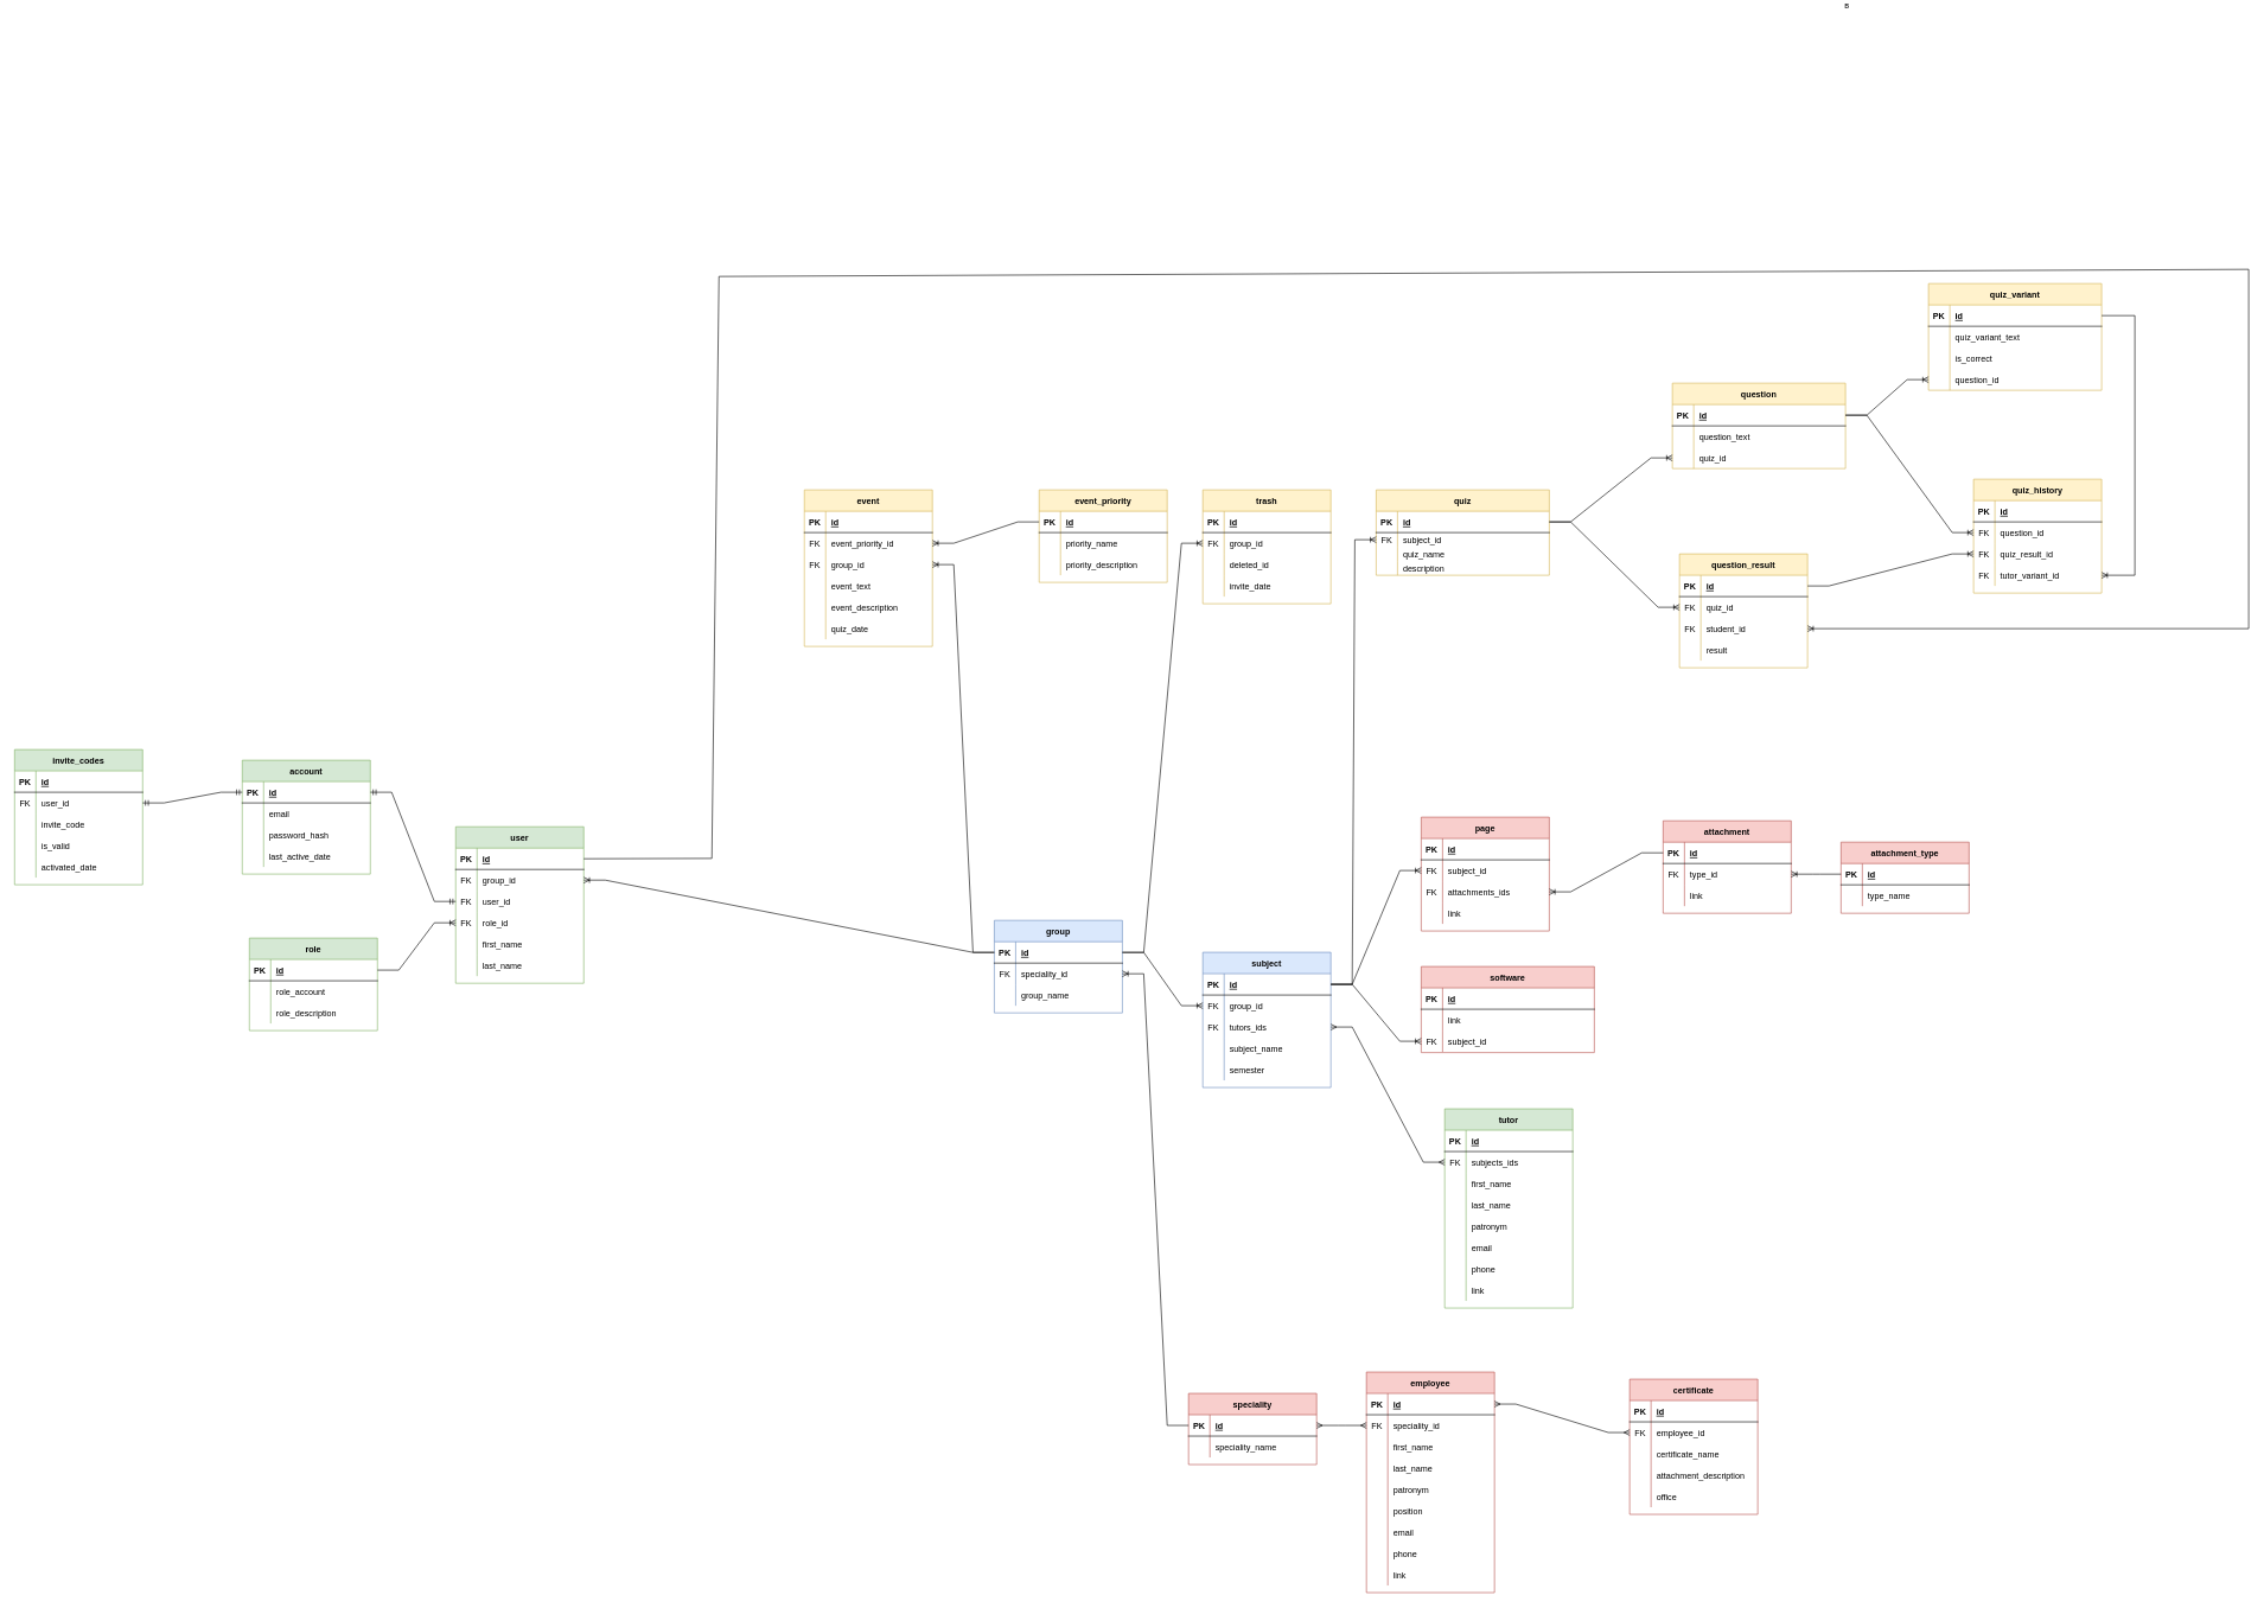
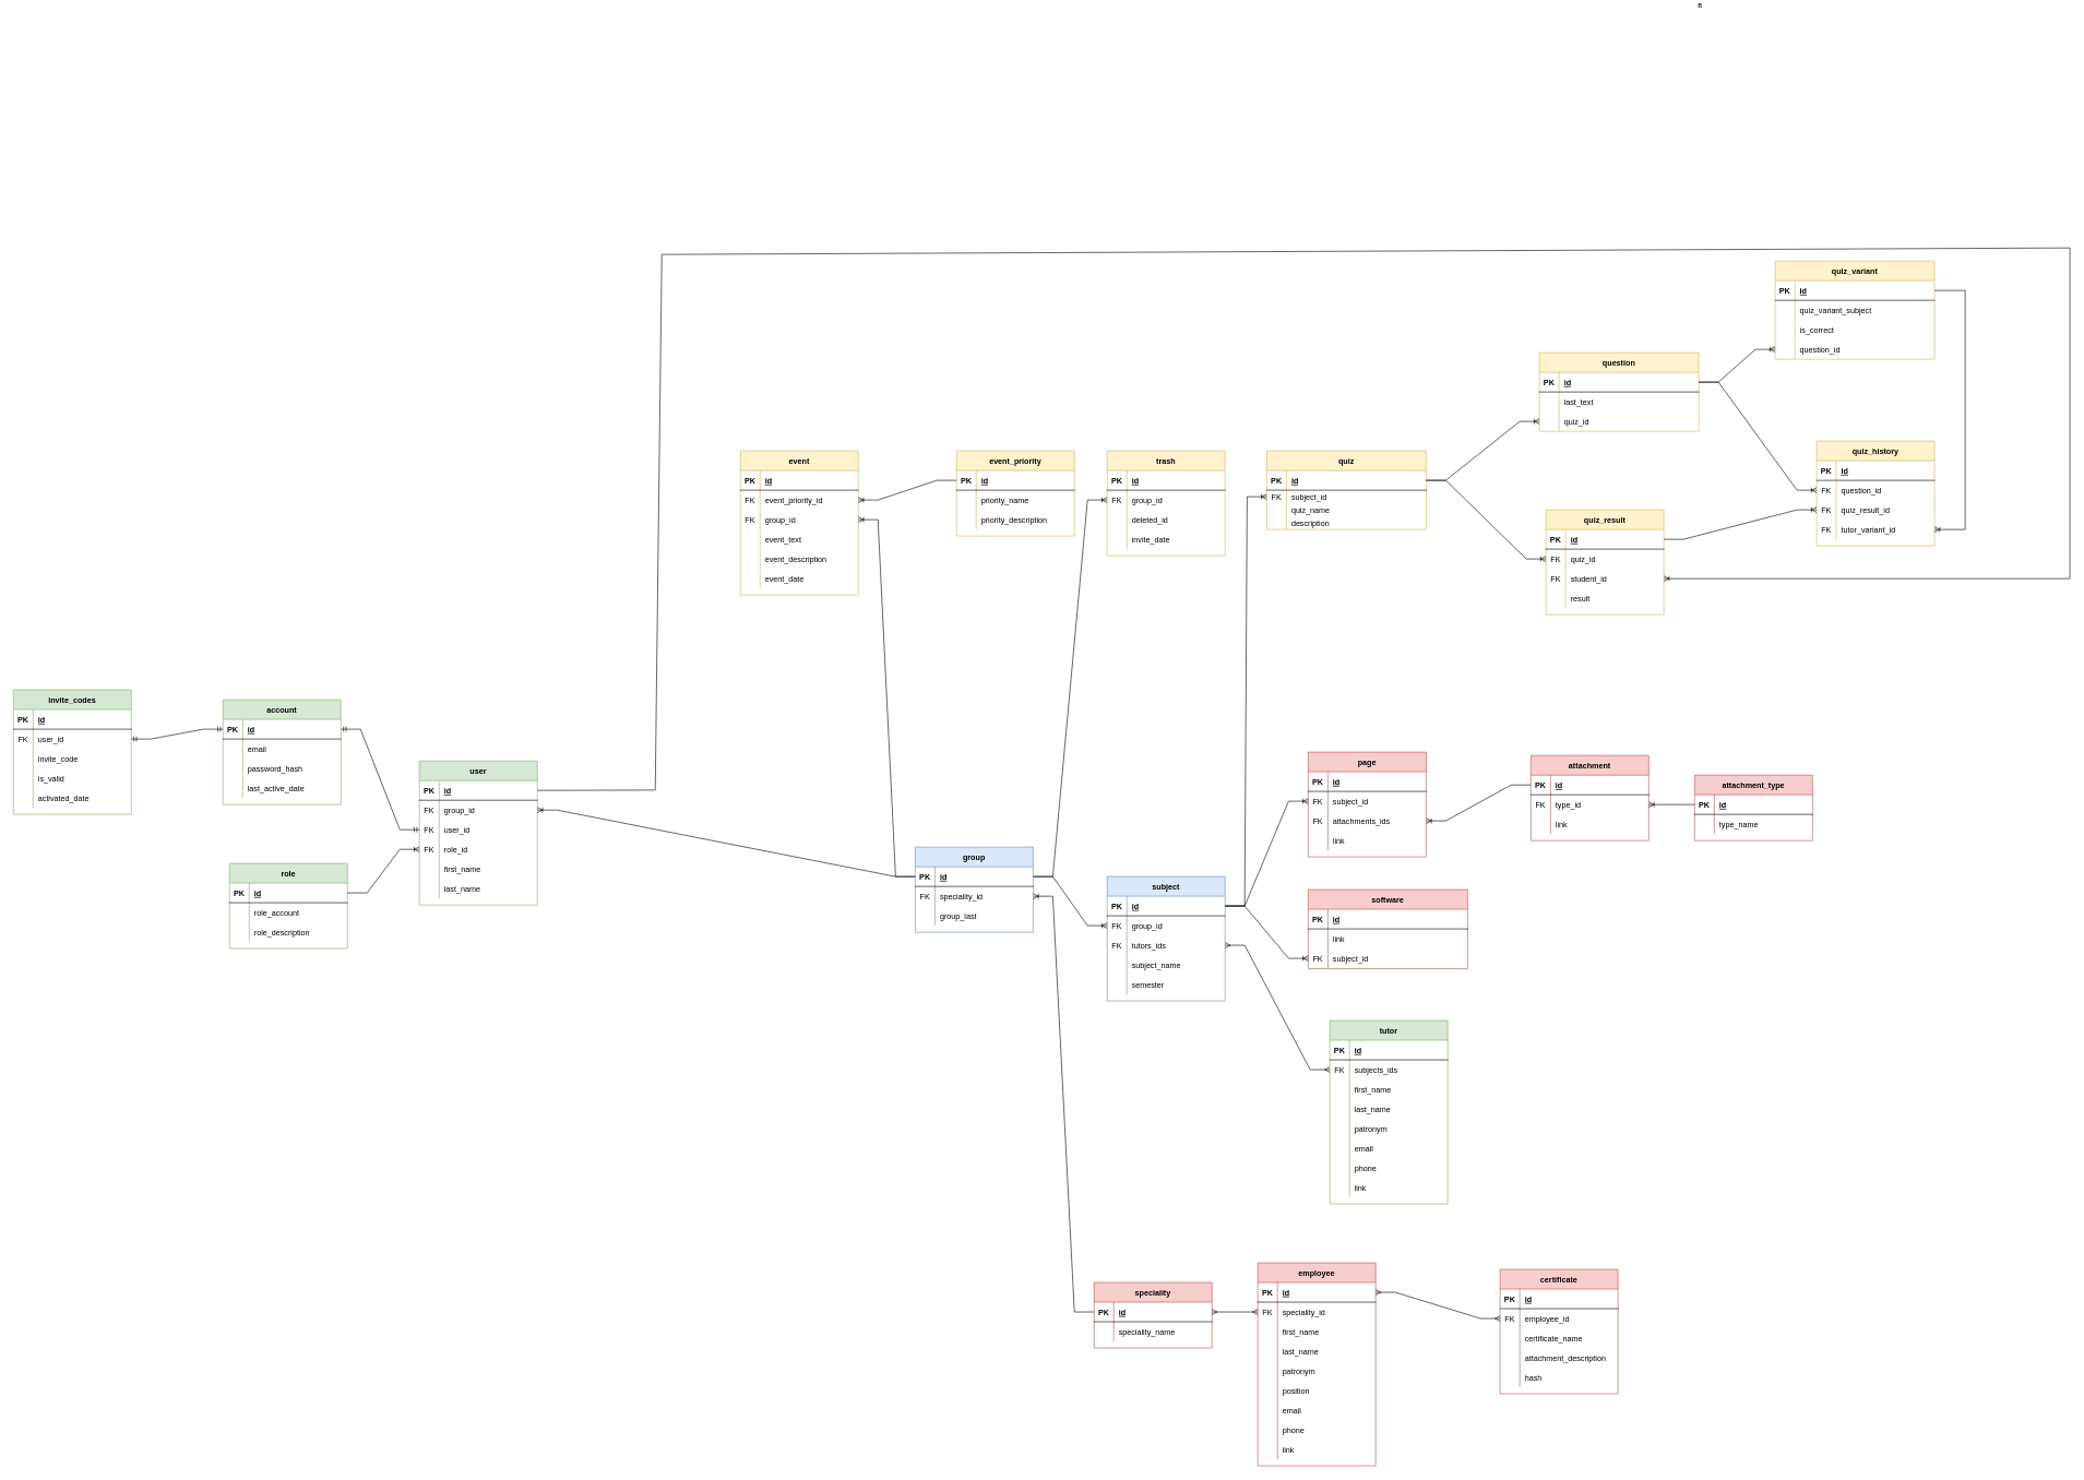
- <mxCell id="21" value="quiz_variant_text" style="shape=partialRectangle;connectable=0;fillColor=none;top=0;left=0;bottom=0;right=0;align=left;spacingLeft=6;overflow=hidden;" parent="19" vertex="1"><mxGeometry x="30" width="213.31" height="30" as="geometry"><mxRectangle width="213.31" height="30" as="alternateBounds" /></mxGeometry></mxCell>
+ <mxCell id="21" value="quiz_variant_subject" style="shape=partialRectangle;connectable=0;fillColor=none;top=0;left=0;bottom=0;right=0;align=left;spacingLeft=6;overflow=hidden;" parent="19" vertex="1"><mxGeometry x="30" width="213.31" height="30" as="geometry"><mxRectangle width="213.31" height="30" as="alternateBounds" /></mxGeometry></mxCell>
- <mxCell id="34" value="question_text" style="shape=partialRectangle;connectable=0;fillColor=none;top=0;left=0;bottom=0;right=0;align=left;spacingLeft=6;overflow=hidden;" parent="32" vertex="1"><mxGeometry x="30" width="213.31" height="30" as="geometry"><mxRectangle width="213.31" height="30" as="alternateBounds" /></mxGeometry></mxCell>
+ <mxCell id="34" value="last_text" style="shape=partialRectangle;connectable=0;fillColor=none;top=0;left=0;bottom=0;right=0;align=left;spacingLeft=6;overflow=hidden;" parent="32" vertex="1"><mxGeometry x="30" width="213.31" height="30" as="geometry"><mxRectangle width="213.31" height="30" as="alternateBounds" /></mxGeometry></mxCell>
- <mxCell id="299" value="question_result" style="shape=table;startSize=30;container=1;collapsible=1;childLayout=tableLayout;fixedRows=1;rowLines=0;fontStyle=1;align=center;resizeLast=1;fillColor=#fff2cc;strokeColor=#d6b656;" parent="1" vertex="1"><mxGeometry x="2360" y="420" width="180" height="160" as="geometry" /></mxCell>
+ <mxCell id="299" value="quiz_result" style="shape=table;startSize=30;container=1;collapsible=1;childLayout=tableLayout;fixedRows=1;rowLines=0;fontStyle=1;align=center;resizeLast=1;fillColor=#fff2cc;strokeColor=#d6b656;" parent="1" vertex="1"><mxGeometry x="2360" y="420" width="180" height="160" as="geometry" /></mxCell>
- <mxCell id="162" value="quiz_date" style="shape=partialRectangle;connectable=0;fillColor=none;top=0;left=0;bottom=0;right=0;align=left;spacingLeft=6;overflow=hidden;" parent="160" vertex="1"><mxGeometry x="30" width="150" height="30" as="geometry"><mxRectangle width="150" height="30" as="alternateBounds" /></mxGeometry></mxCell>
+ <mxCell id="162" value="event_date" style="shape=partialRectangle;connectable=0;fillColor=none;top=0;left=0;bottom=0;right=0;align=left;spacingLeft=6;overflow=hidden;" parent="160" vertex="1"><mxGeometry x="30" width="150" height="30" as="geometry"><mxRectangle width="150" height="30" as="alternateBounds" /></mxGeometry></mxCell>
- <mxCell id="92" value="group_name" style="shape=partialRectangle;connectable=0;fillColor=none;top=0;left=0;bottom=0;right=0;align=left;spacingLeft=6;overflow=hidden;" parent="90" vertex="1"><mxGeometry x="30" width="150" height="30" as="geometry"><mxRectangle width="150" height="30" as="alternateBounds" /></mxGeometry></mxCell>
+ <mxCell id="92" value="group_last" style="shape=partialRectangle;connectable=0;fillColor=none;top=0;left=0;bottom=0;right=0;align=left;spacingLeft=6;overflow=hidden;" parent="90" vertex="1"><mxGeometry x="30" width="150" height="30" as="geometry"><mxRectangle width="150" height="30" as="alternateBounds" /></mxGeometry></mxCell>
- <mxCell id="189" value="office" style="shape=partialRectangle;connectable=0;fillColor=none;top=0;left=0;bottom=0;right=0;align=left;spacingLeft=6;overflow=hidden;" parent="187" vertex="1"><mxGeometry x="30" width="150" height="30" as="geometry"><mxRectangle width="150" height="30" as="alternateBounds" /></mxGeometry></mxCell>
+ <mxCell id="189" value="hash" style="shape=partialRectangle;connectable=0;fillColor=none;top=0;left=0;bottom=0;right=0;align=left;spacingLeft=6;overflow=hidden;" parent="187" vertex="1"><mxGeometry x="30" width="150" height="30" as="geometry"><mxRectangle width="150" height="30" as="alternateBounds" /></mxGeometry></mxCell>
